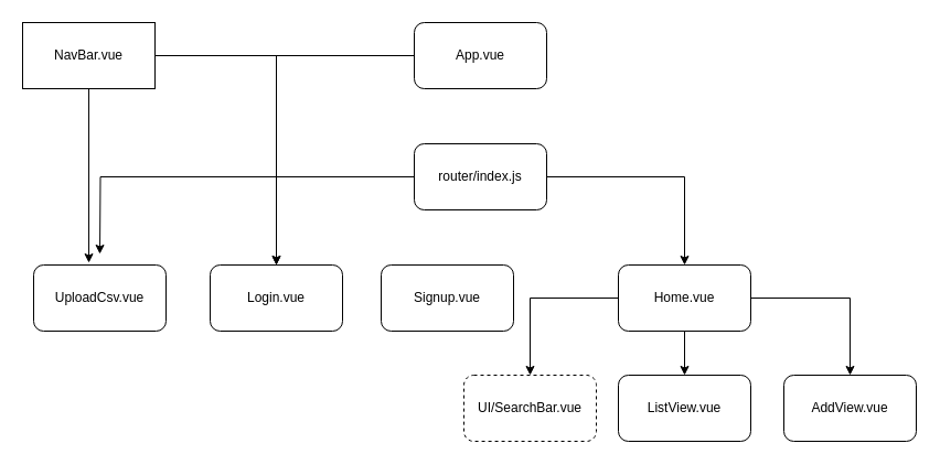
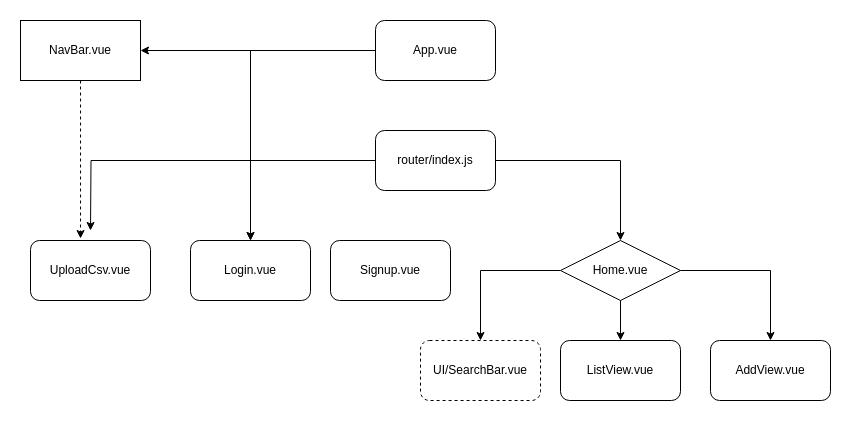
- <mxCell id="3" style="edgeStyle=orthogonalEdgeStyle;rounded=0;orthogonalLoop=1;jettySize=auto;html=1;entryX=1;entryY=0.5;entryDx=0;entryDy=0;endArrow=none;" parent="1" source="4" target="6" edge="1"><mxGeometry relative="1" as="geometry" /></mxCell>
+ <mxCell id="3" style="edgeStyle=orthogonalEdgeStyle;rounded=0;orthogonalLoop=1;jettySize=auto;html=1;entryX=1;entryY=0.5;entryDx=0;entryDy=0;" parent="1" source="4" target="6" edge="1"><mxGeometry relative="1" as="geometry" /></mxCell>
- <mxCell id="5" style="edgeStyle=orthogonalEdgeStyle;rounded=0;orthogonalLoop=1;jettySize=auto;html=1;entryX=0.417;entryY=-0.033;entryDx=0;entryDy=0;entryPerimeter=0;" edge="1" parent="1" source="6" target="20"><mxGeometry relative="1" as="geometry" /></mxCell>
+ <mxCell id="5" style="edgeStyle=orthogonalEdgeStyle;rounded=0;orthogonalLoop=1;jettySize=auto;html=1;entryX=0.417;entryY=-0.033;entryDx=0;entryDy=0;entryPerimeter=0;dashed=1;" edge="1" parent="1" source="6" target="20"><mxGeometry relative="1" as="geometry" /></mxCell>
- <mxCell id="12" value="Signup.vue" style="rounded=1;whiteSpace=wrap;html=1;" parent="1" vertex="1"><mxGeometry x="345" y="240" width="120" height="60" as="geometry" /></mxCell>
+ <mxCell id="12" value="Signup.vue" style="rounded=1;whiteSpace=wrap;html=1;" parent="1" vertex="1"><mxGeometry x="330" y="240" width="120" height="60" as="geometry" /></mxCell>
- <mxCell id="16" value="Home.vue" style="rounded=1;whiteSpace=wrap;html=1;" parent="1" vertex="1"><mxGeometry x="560" y="240" width="120" height="60" as="geometry" /></mxCell>
+ <mxCell id="16" value="Home.vue" style="rhombus;whiteSpace=wrap;html=1;" parent="1" vertex="1"><mxGeometry x="560" y="240" width="120" height="60" as="geometry" /></mxCell>
